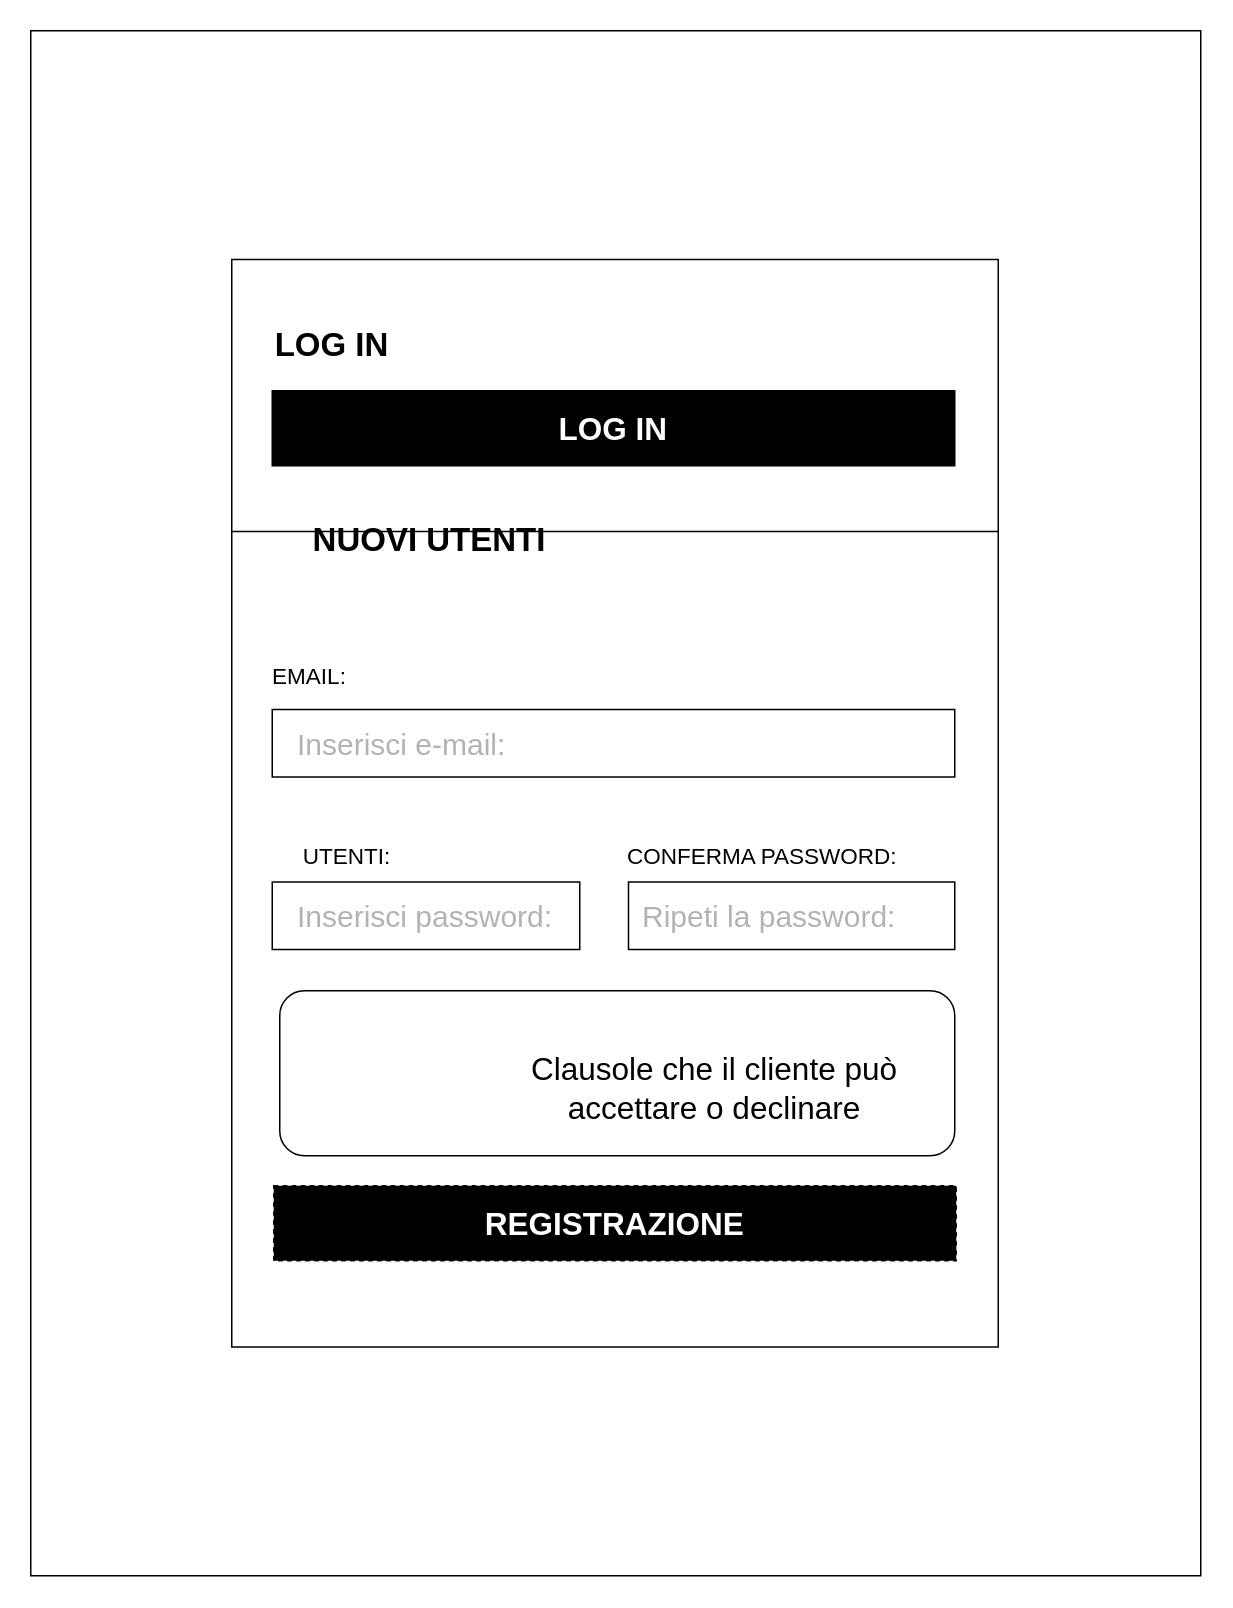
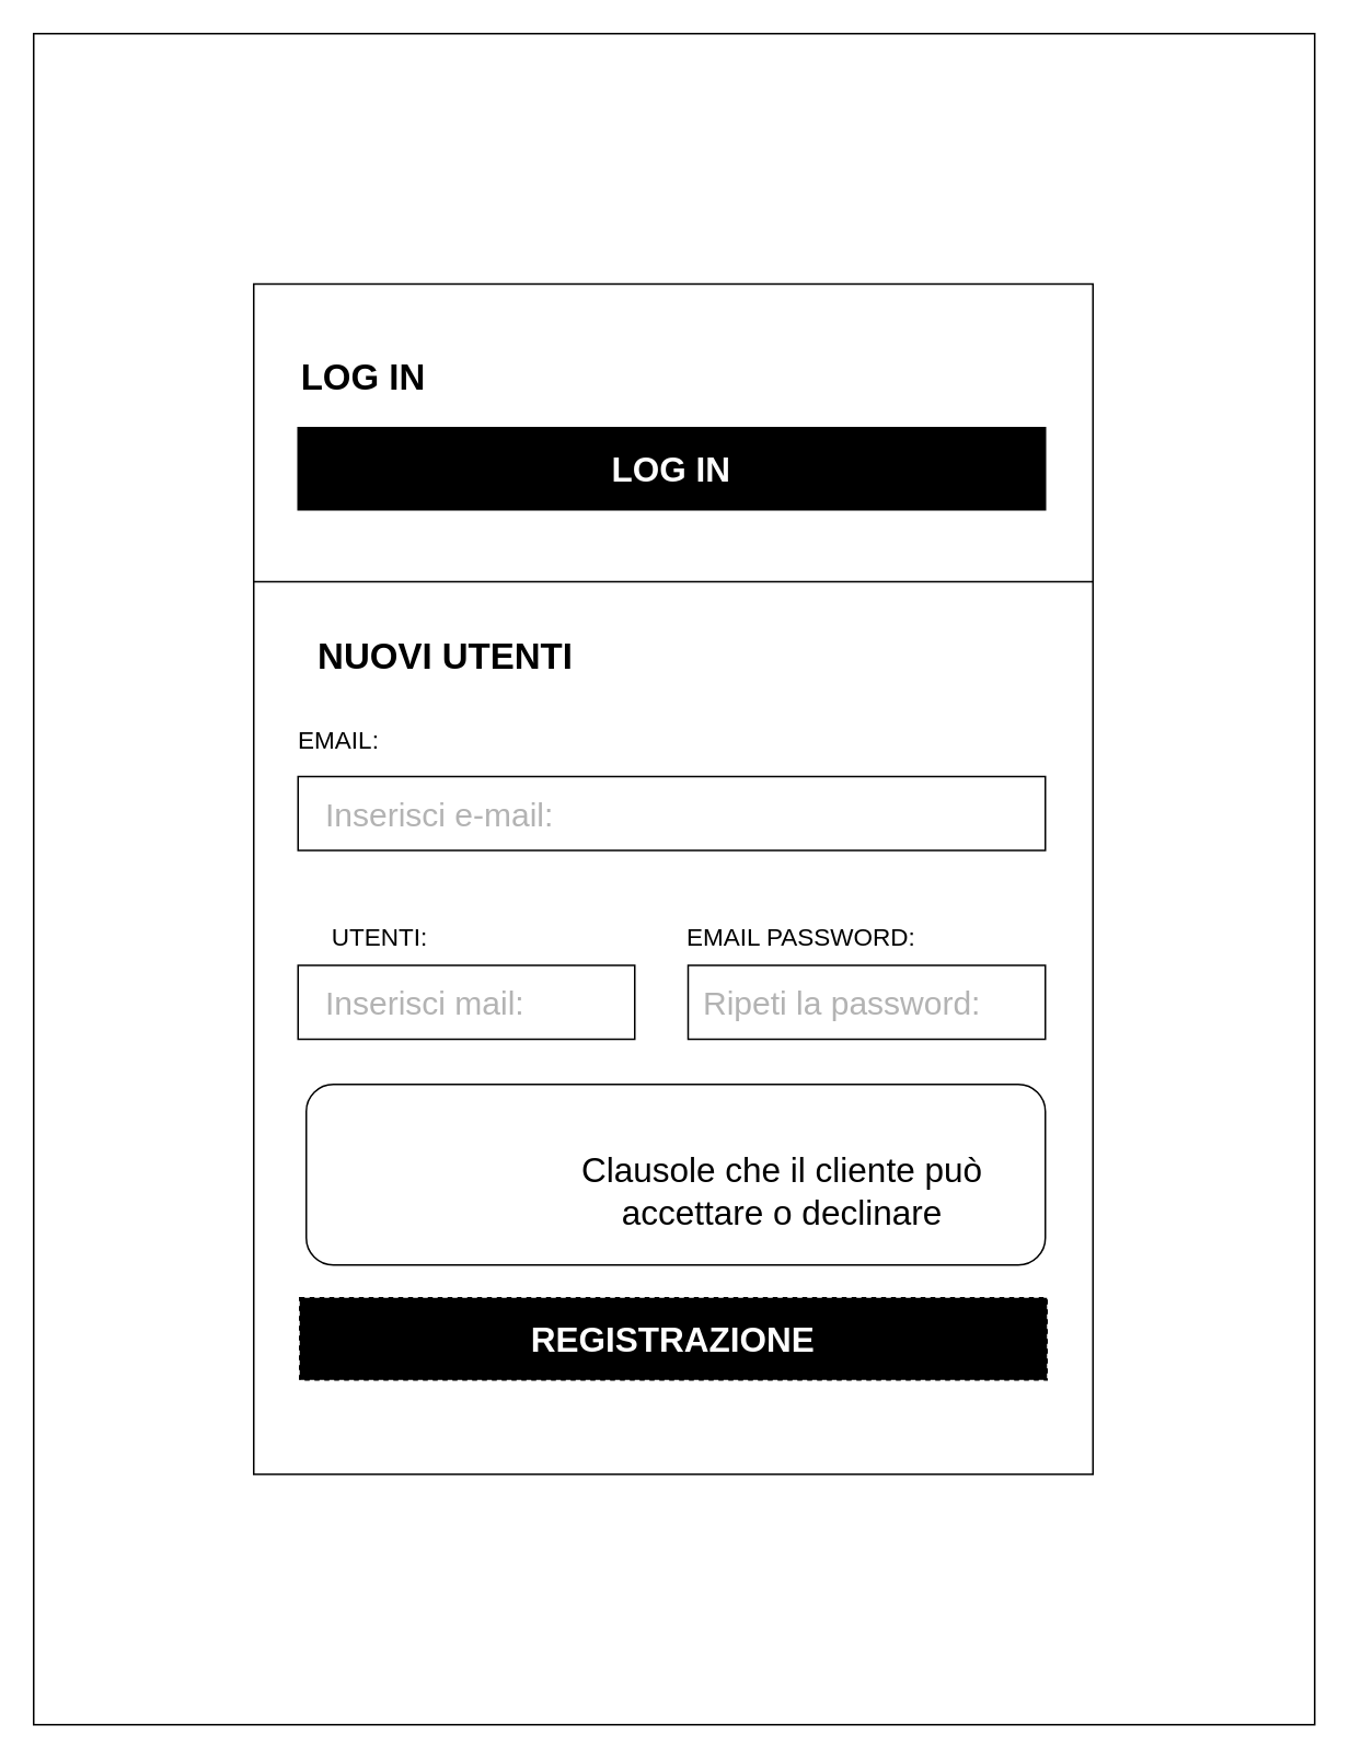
- <mxCell id="7" value="&lt;font size=&quot;1&quot;&gt;&lt;b style=&quot;font-size: 22px&quot;&gt;NUOVI UTENTI&lt;/b&gt;&lt;/font&gt;" style="text;html=1;strokeColor=none;fillColor=none;align=center;verticalAlign=middle;whiteSpace=wrap;rounded=0;" vertex="1" parent="1"><mxGeometry x="196" y="350" width="180" height="20" as="geometry" /></mxCell>
+ <mxCell id="7" value="&lt;font size=&quot;1&quot;&gt;&lt;b style=&quot;font-size: 22px&quot;&gt;NUOVI UTENTI&lt;/b&gt;&lt;/font&gt;" style="text;html=1;strokeColor=none;fillColor=none;align=center;verticalAlign=middle;whiteSpace=wrap;rounded=0;" vertex="1" parent="1"><mxGeometry x="181" y="390" width="180" height="20" as="geometry" /></mxCell>
- <mxCell id="14" value="&lt;font style=&quot;font-size: 15px&quot;&gt;CONFERMA PASSWORD:&lt;/font&gt;" style="text;html=1;strokeColor=none;fillColor=none;align=left;verticalAlign=middle;whiteSpace=wrap;rounded=0;" vertex="1" parent="1"><mxGeometry x="416" y="560" width="210" height="20" as="geometry" /></mxCell>
+ <mxCell id="14" value="&lt;font style=&quot;font-size: 15px&quot;&gt;EMAIL PASSWORD:&lt;/font&gt;" style="text;html=1;strokeColor=none;fillColor=none;align=left;verticalAlign=middle;whiteSpace=wrap;rounded=0;" vertex="1" parent="1"><mxGeometry x="416" y="560" width="210" height="20" as="geometry" /></mxCell>
- <mxCell id="13" value="&lt;font style=&quot;font-size: 20px&quot; color=&quot;#b3b3b3&quot;&gt;Inserisci password:&lt;/font&gt;" style="text;html=1;strokeColor=none;fillColor=none;align=left;verticalAlign=middle;whiteSpace=wrap;rounded=0;" vertex="1" parent="1"><mxGeometry x="196" y="600" width="215" height="20" as="geometry" /></mxCell>
+ <mxCell id="13" value="&lt;font style=&quot;font-size: 20px&quot; color=&quot;#b3b3b3&quot;&gt;Inserisci mail:&lt;/font&gt;" style="text;html=1;strokeColor=none;fillColor=none;align=left;verticalAlign=middle;whiteSpace=wrap;rounded=0;" vertex="1" parent="1"><mxGeometry x="196" y="600" width="215" height="20" as="geometry" /></mxCell>
